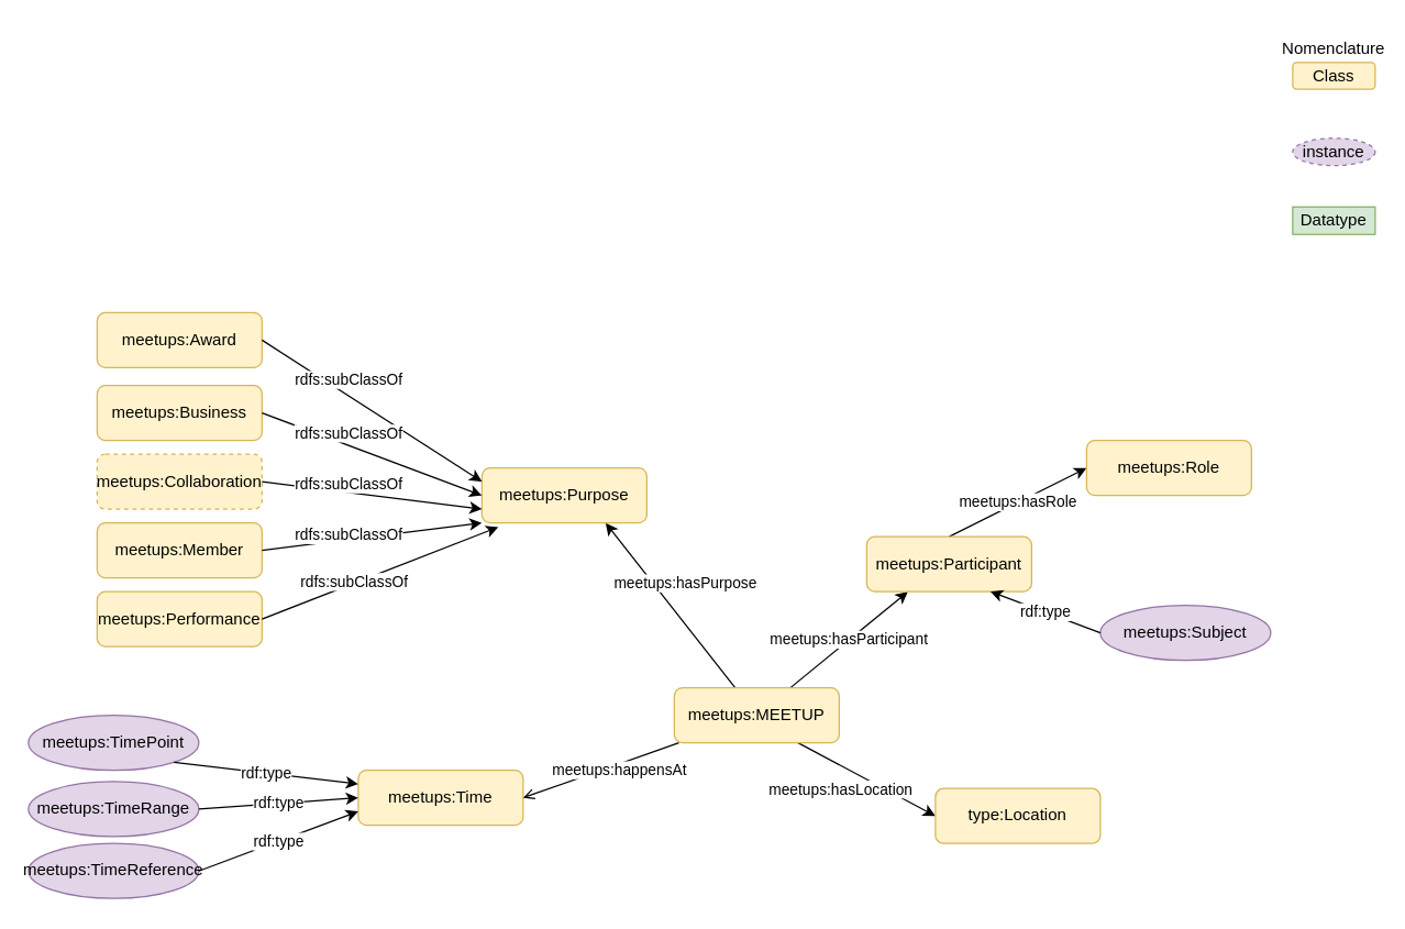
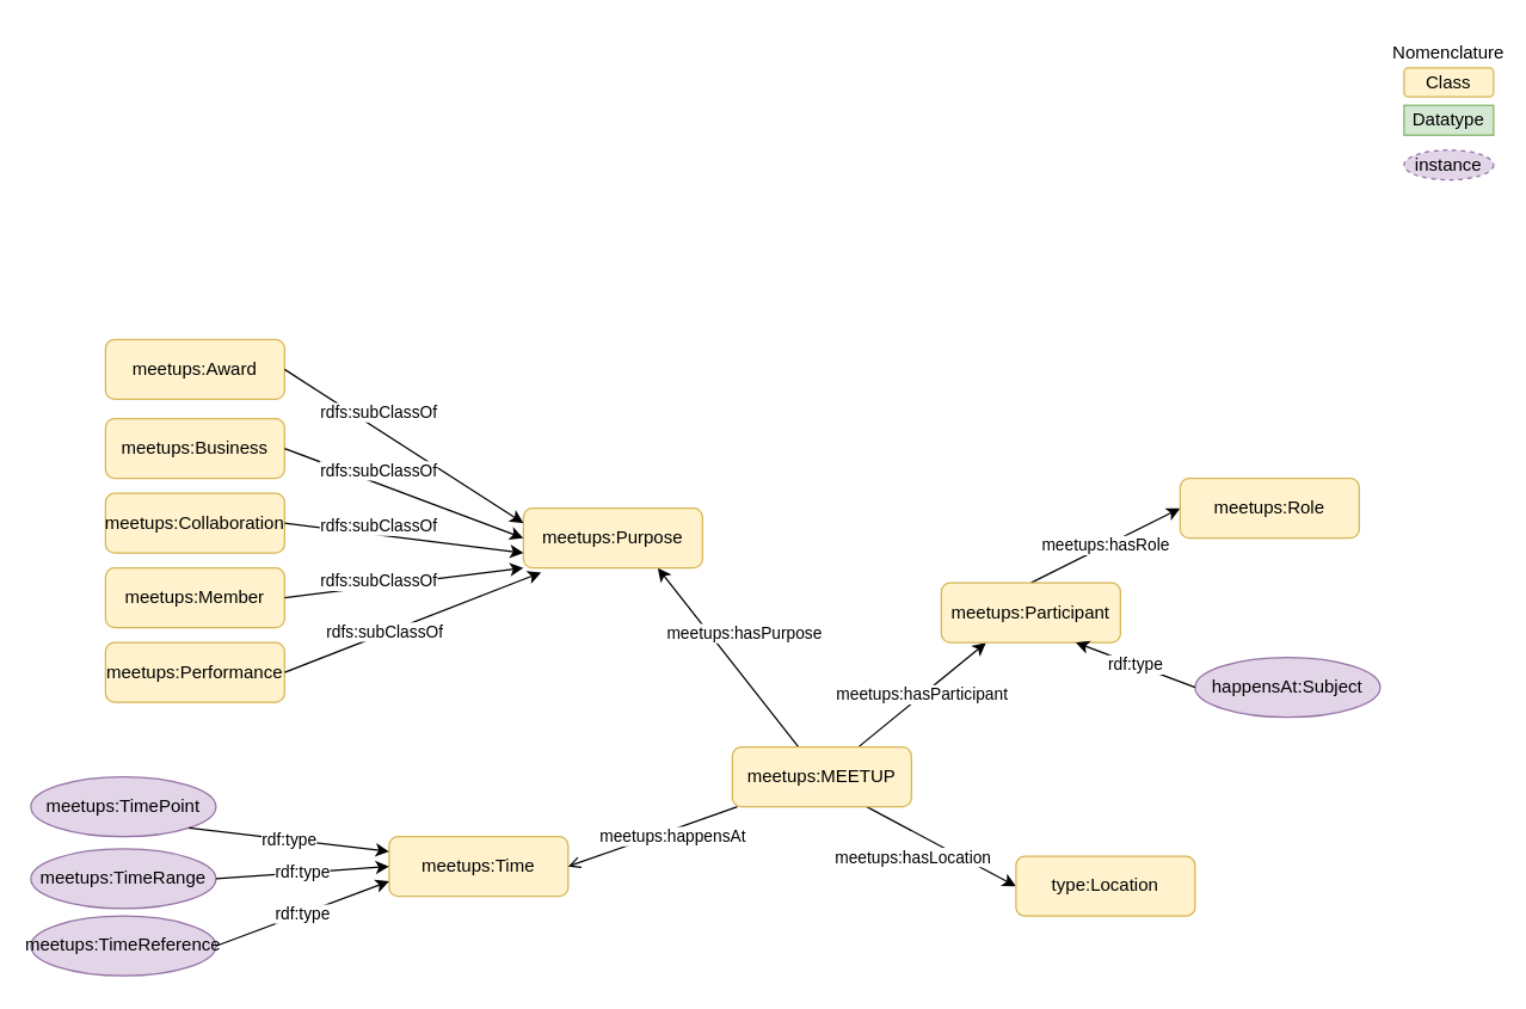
- <mxCell id="3" value="Datatype" style="rounded=0;whiteSpace=wrap;html=1;fillColor=#d5e8d4;strokeColor=#82b366;" parent="1" vertex="1"><mxGeometry x="940" y="150.08" width="60" height="20" as="geometry" /></mxCell>
+ <mxCell id="3" value="Datatype" style="rounded=0;whiteSpace=wrap;html=1;fillColor=#d5e8d4;strokeColor=#82b366;" parent="1" vertex="1"><mxGeometry x="940" y="70.08" width="60" height="20" as="geometry" /></mxCell>
- <mxCell id="33" value="meetups:Collaboration" style="rounded=1;whiteSpace=wrap;html=1;fillColor=#fff2cc;strokeColor=#d6b656;dashed=1;" parent="1" vertex="1"><mxGeometry x="70" y="330" width="120" height="40" as="geometry" /></mxCell>
+ <mxCell id="33" value="meetups:Collaboration" style="rounded=1;whiteSpace=wrap;html=1;fillColor=#fff2cc;strokeColor=#d6b656;" parent="1" vertex="1"><mxGeometry x="70" y="330" width="120" height="40" as="geometry" /></mxCell>
- <mxCell id="25" value="meetups:Subject" style="ellipse;whiteSpace=wrap;html=1;fillColor=#e1d5e7;strokeColor=#9673a6;" parent="1" vertex="1"><mxGeometry x="800" y="440" width="124" height="40" as="geometry" /></mxCell>
+ <mxCell id="25" value="happensAt:Subject" style="ellipse;whiteSpace=wrap;html=1;fillColor=#e1d5e7;strokeColor=#9673a6;" parent="1" vertex="1"><mxGeometry x="800" y="440" width="124" height="40" as="geometry" /></mxCell>
